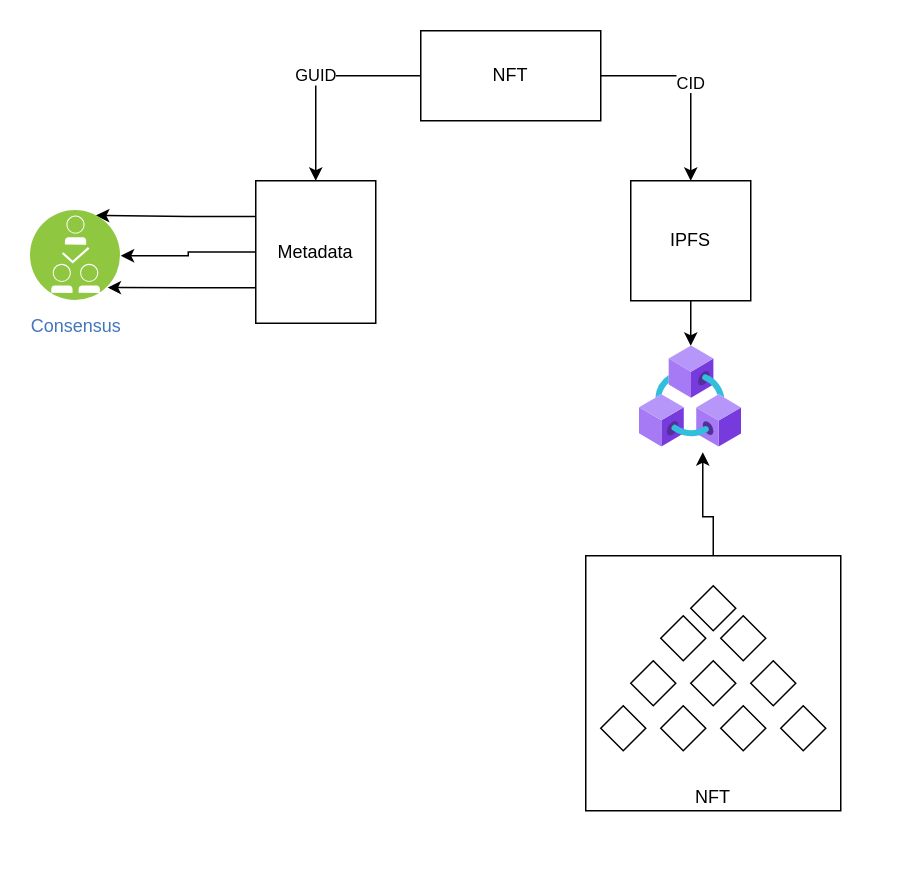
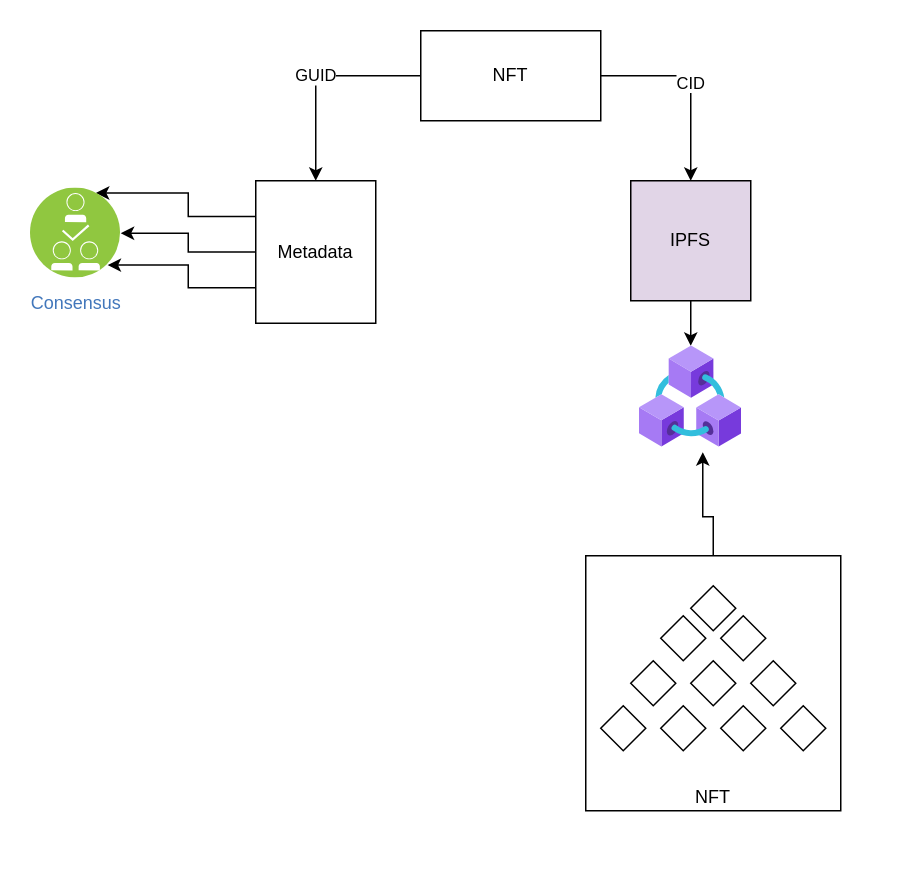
- <mxCell id="11" value="IPFS" style="whiteSpace=wrap;html=1;aspect=fixed;" vertex="1" parent="1"><mxGeometry x="420" y="120" width="80" height="80" as="geometry" /></mxCell>
+ <mxCell id="11" value="IPFS" style="whiteSpace=wrap;html=1;aspect=fixed;fillColor=#e1d5e7;" vertex="1" parent="1"><mxGeometry x="420" y="120" width="80" height="80" as="geometry" /></mxCell>
- <mxCell id="9" value="Consensus" style="aspect=fixed;perimeter=ellipsePerimeter;html=1;align=center;shadow=0;dashed=0;fontColor=#4277BB;labelBackgroundColor=#ffffff;fontSize=12;spacingTop=3;image;image=img/lib/ibm/blockchain/consensus.svg;" vertex="1" parent="1"><mxGeometry x="20" y="140" width="60" height="60" as="geometry" /></mxCell>
+ <mxCell id="9" value="Consensus" style="aspect=fixed;perimeter=ellipsePerimeter;html=1;align=center;shadow=0;dashed=0;fontColor=#4277BB;labelBackgroundColor=#ffffff;fontSize=12;spacingTop=3;image;image=img/lib/ibm/blockchain/consensus.svg;" vertex="1" parent="1"><mxGeometry x="20" y="125" width="60" height="60" as="geometry" /></mxCell>
